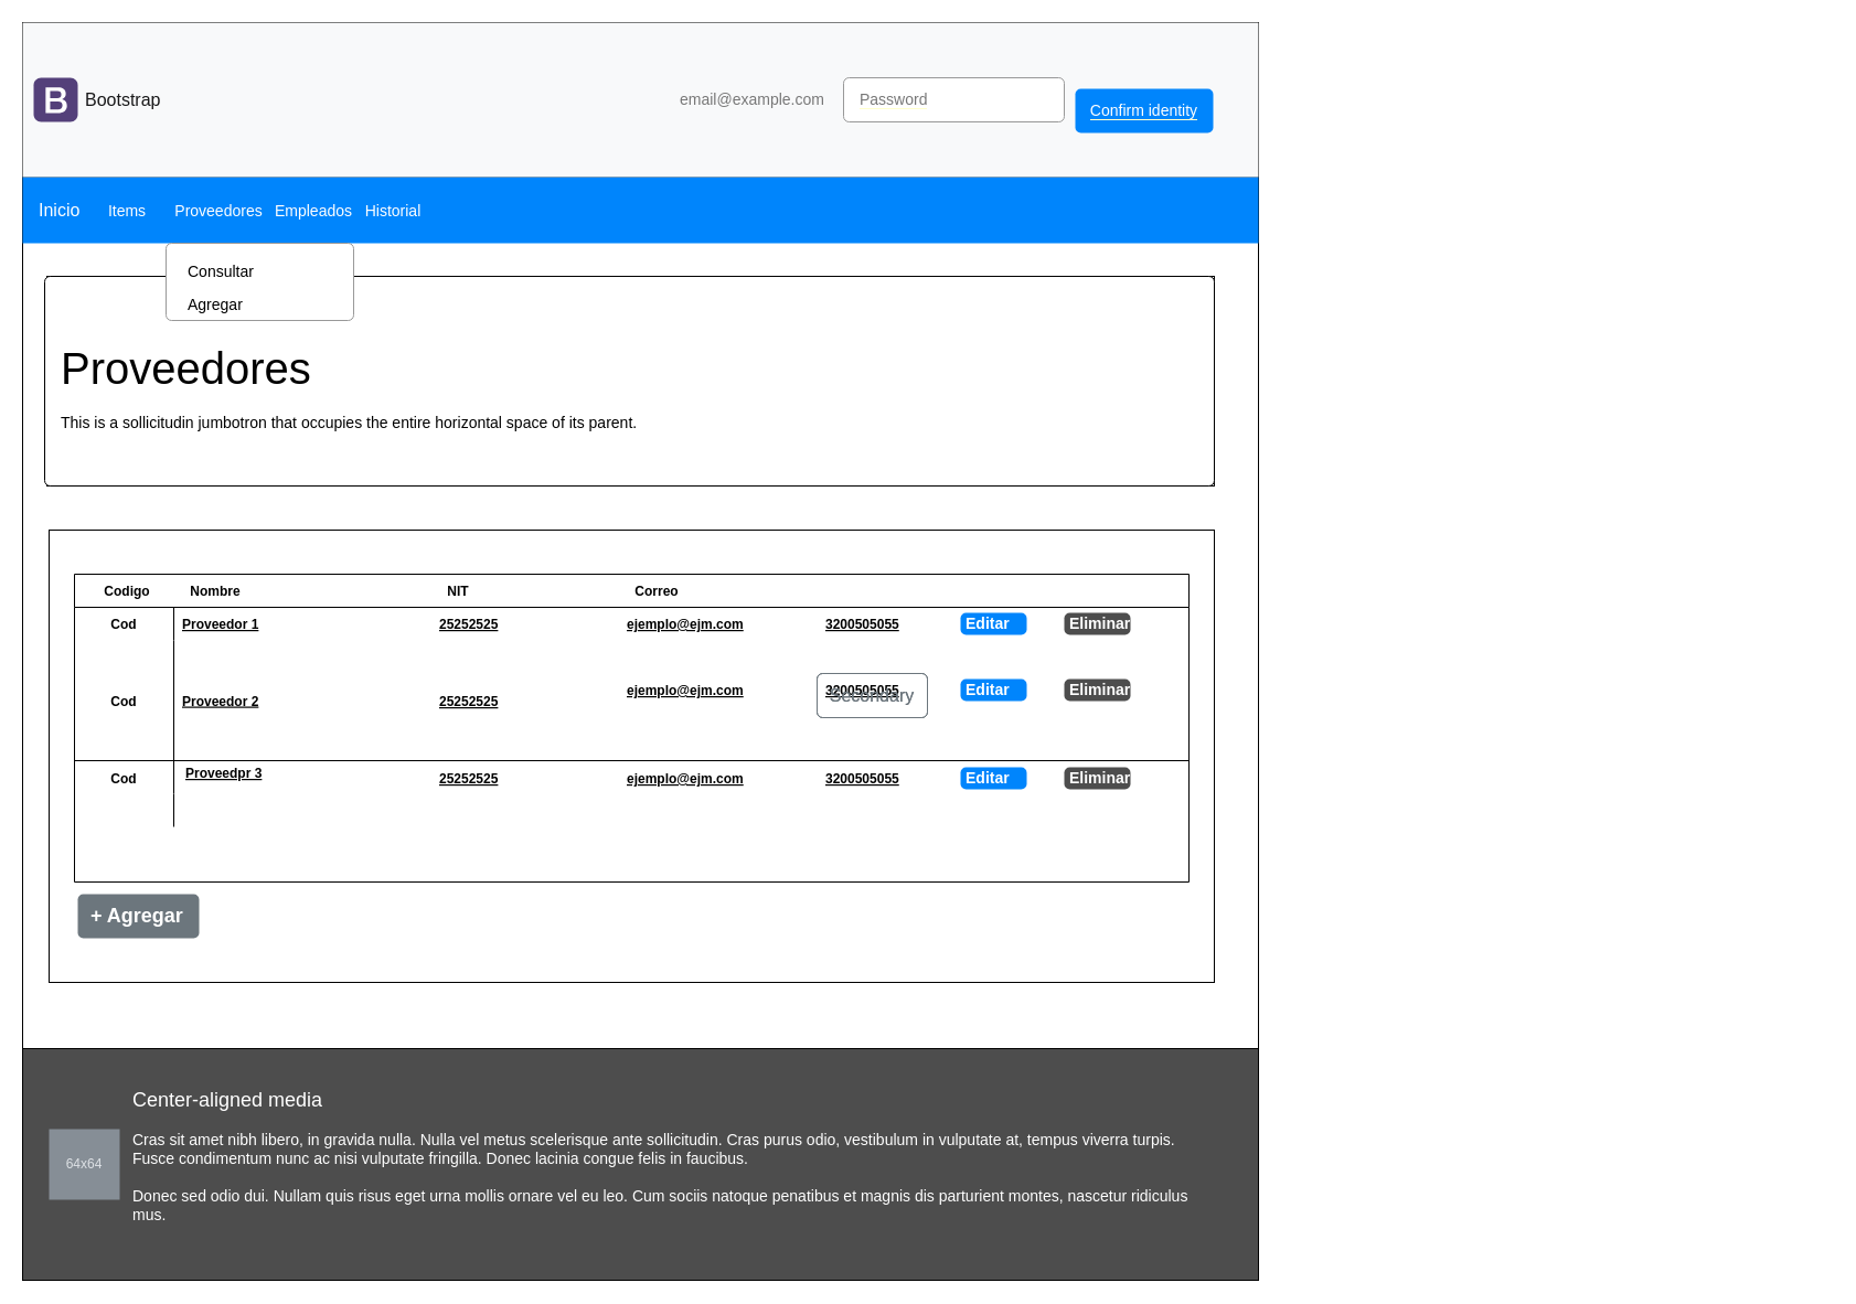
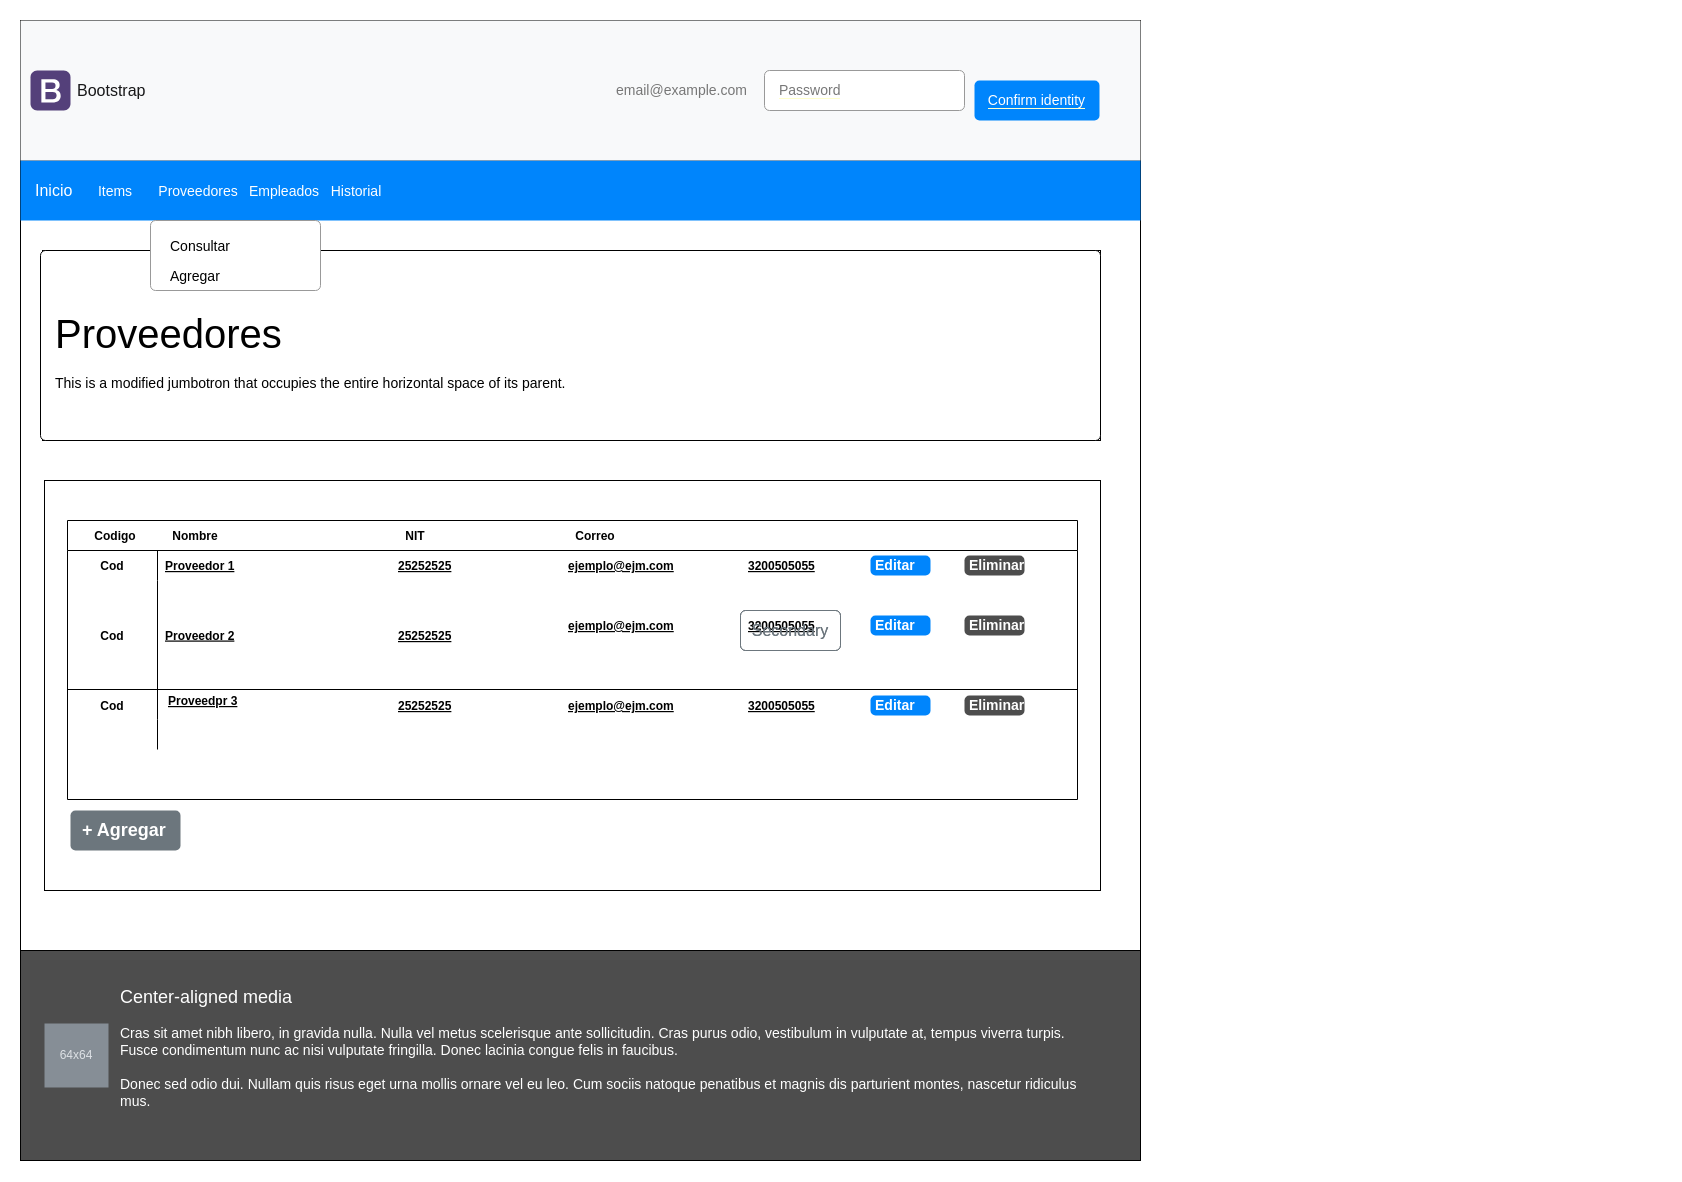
- <mxCell id="17" value="&lt;span style=&quot;font-size: 40px;&quot;&gt;Proveedores&lt;/span&gt;&lt;br&gt;&lt;br&gt;This is a sollicitudin jumbotron that occupies the entire horizontal space of its parent." style="html=1;shadow=0;dashed=0;shape=mxgraph.bootstrap.rrect;rSize=5;html=1;whiteSpace=wrap;align=left;spacing=15;fontSize=14;verticalAlign=top;spacingTop=40;" parent="1" vertex="1"><mxGeometry x="40" y="250" width="1060" height="190" as="geometry" /></mxCell>
+ <mxCell id="17" value="&lt;span style=&quot;font-size: 40px;&quot;&gt;Proveedores&lt;/span&gt;&lt;br&gt;&lt;br&gt;This is a modified jumbotron that occupies the entire horizontal space of its parent." style="html=1;shadow=0;dashed=0;shape=mxgraph.bootstrap.rrect;rSize=5;html=1;whiteSpace=wrap;align=left;spacing=15;fontSize=14;verticalAlign=top;spacingTop=40;" parent="1" vertex="1"><mxGeometry x="40" y="250" width="1060" height="190" as="geometry" /></mxCell>
